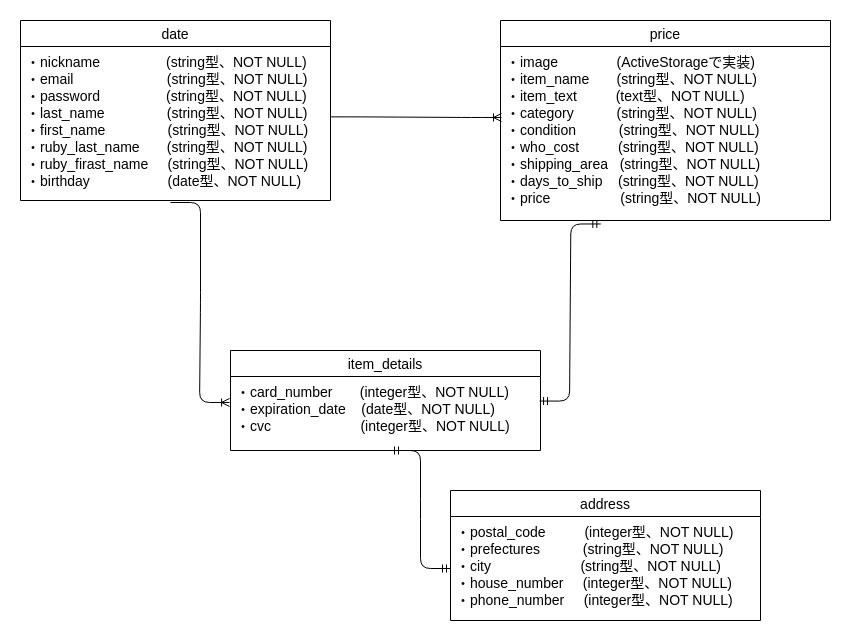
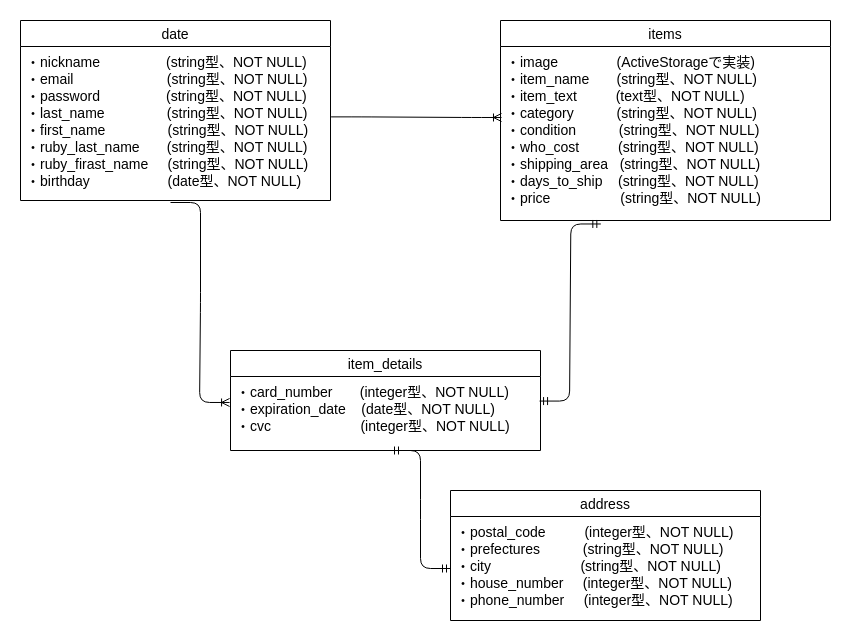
- <mxCell id="3" value="price" style="swimlane;fontStyle=0;childLayout=stackLayout;horizontal=1;startSize=26;horizontalStack=0;resizeParent=1;resizeParentMax=0;resizeLast=0;collapsible=1;marginBottom=0;align=center;fontSize=14;" parent="1" vertex="1"><mxGeometry x="500" y="20" width="330" height="200" as="geometry" /></mxCell>
+ <mxCell id="3" value="items" style="swimlane;fontStyle=0;childLayout=stackLayout;horizontal=1;startSize=26;horizontalStack=0;resizeParent=1;resizeParentMax=0;resizeLast=0;collapsible=1;marginBottom=0;align=center;fontSize=14;" parent="1" vertex="1"><mxGeometry x="500" y="20" width="330" height="200" as="geometry" /></mxCell>
